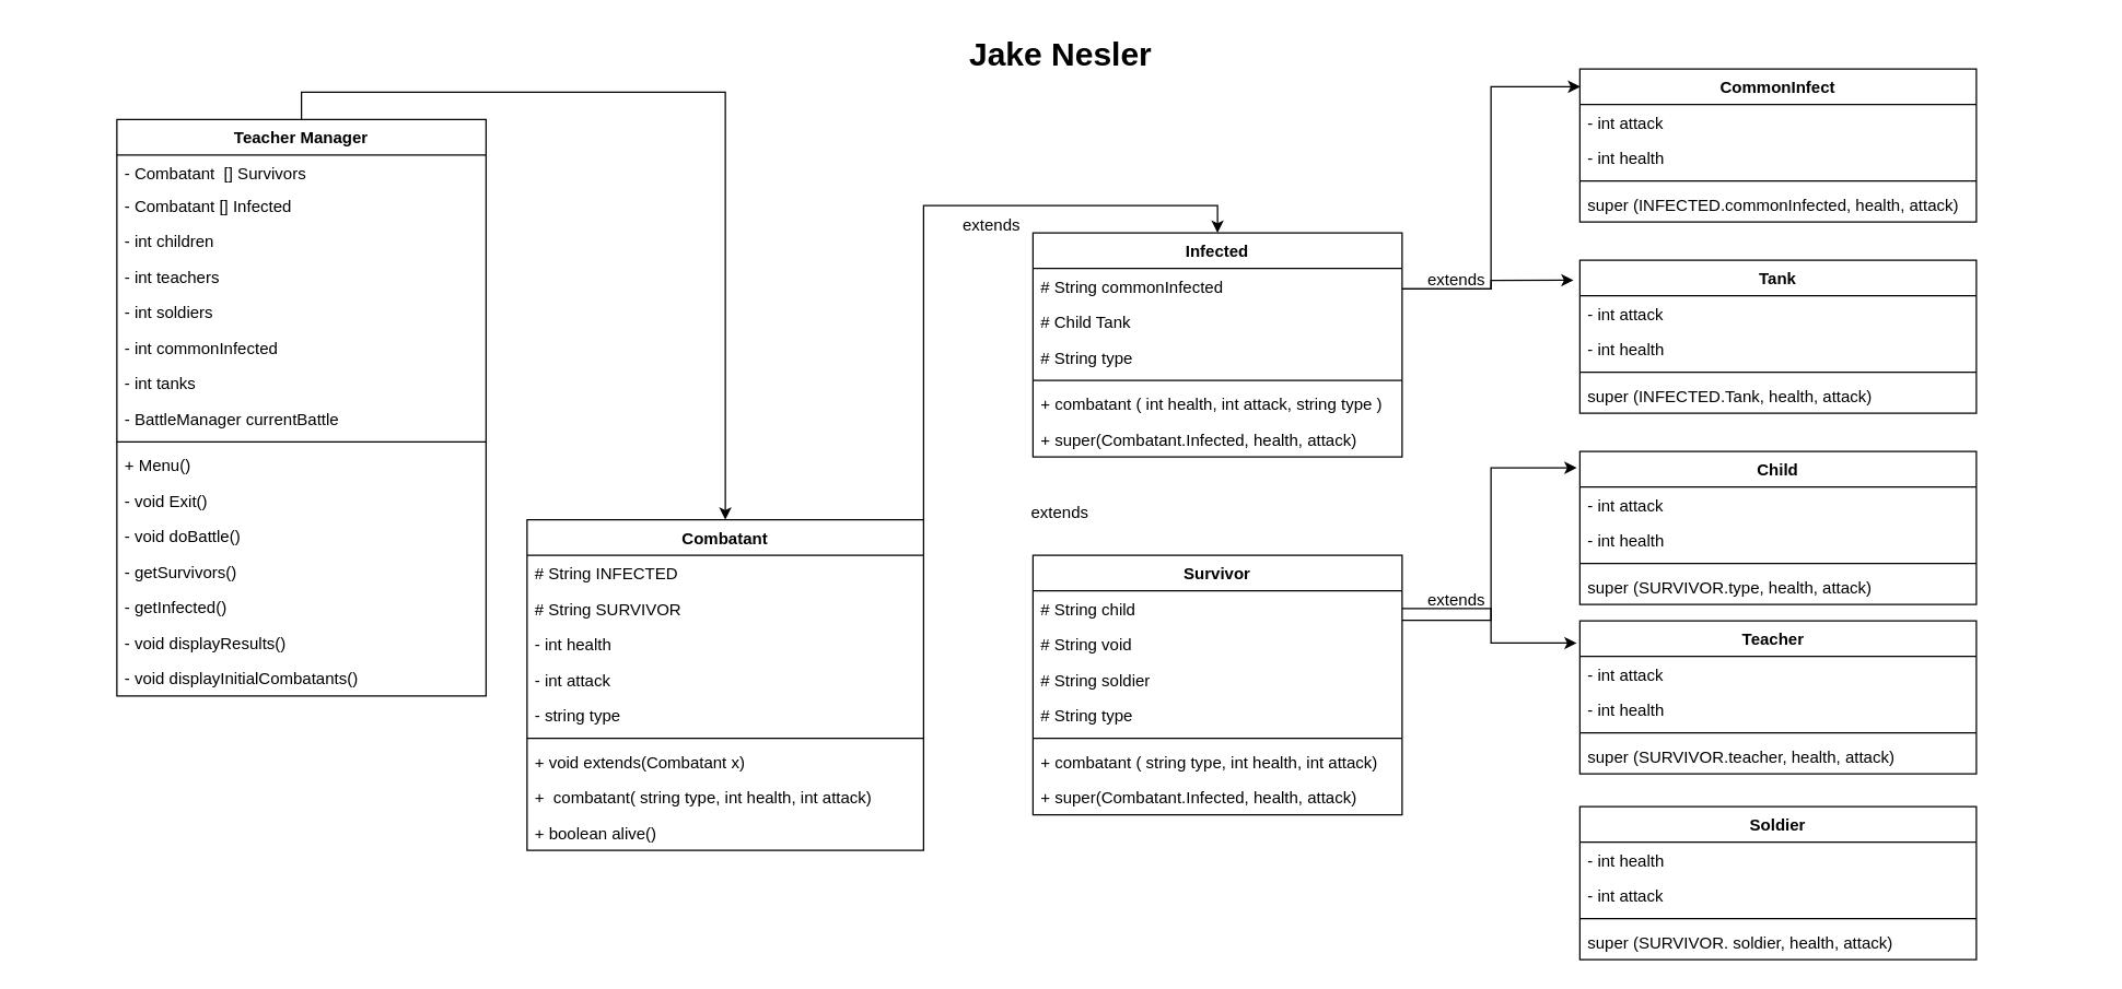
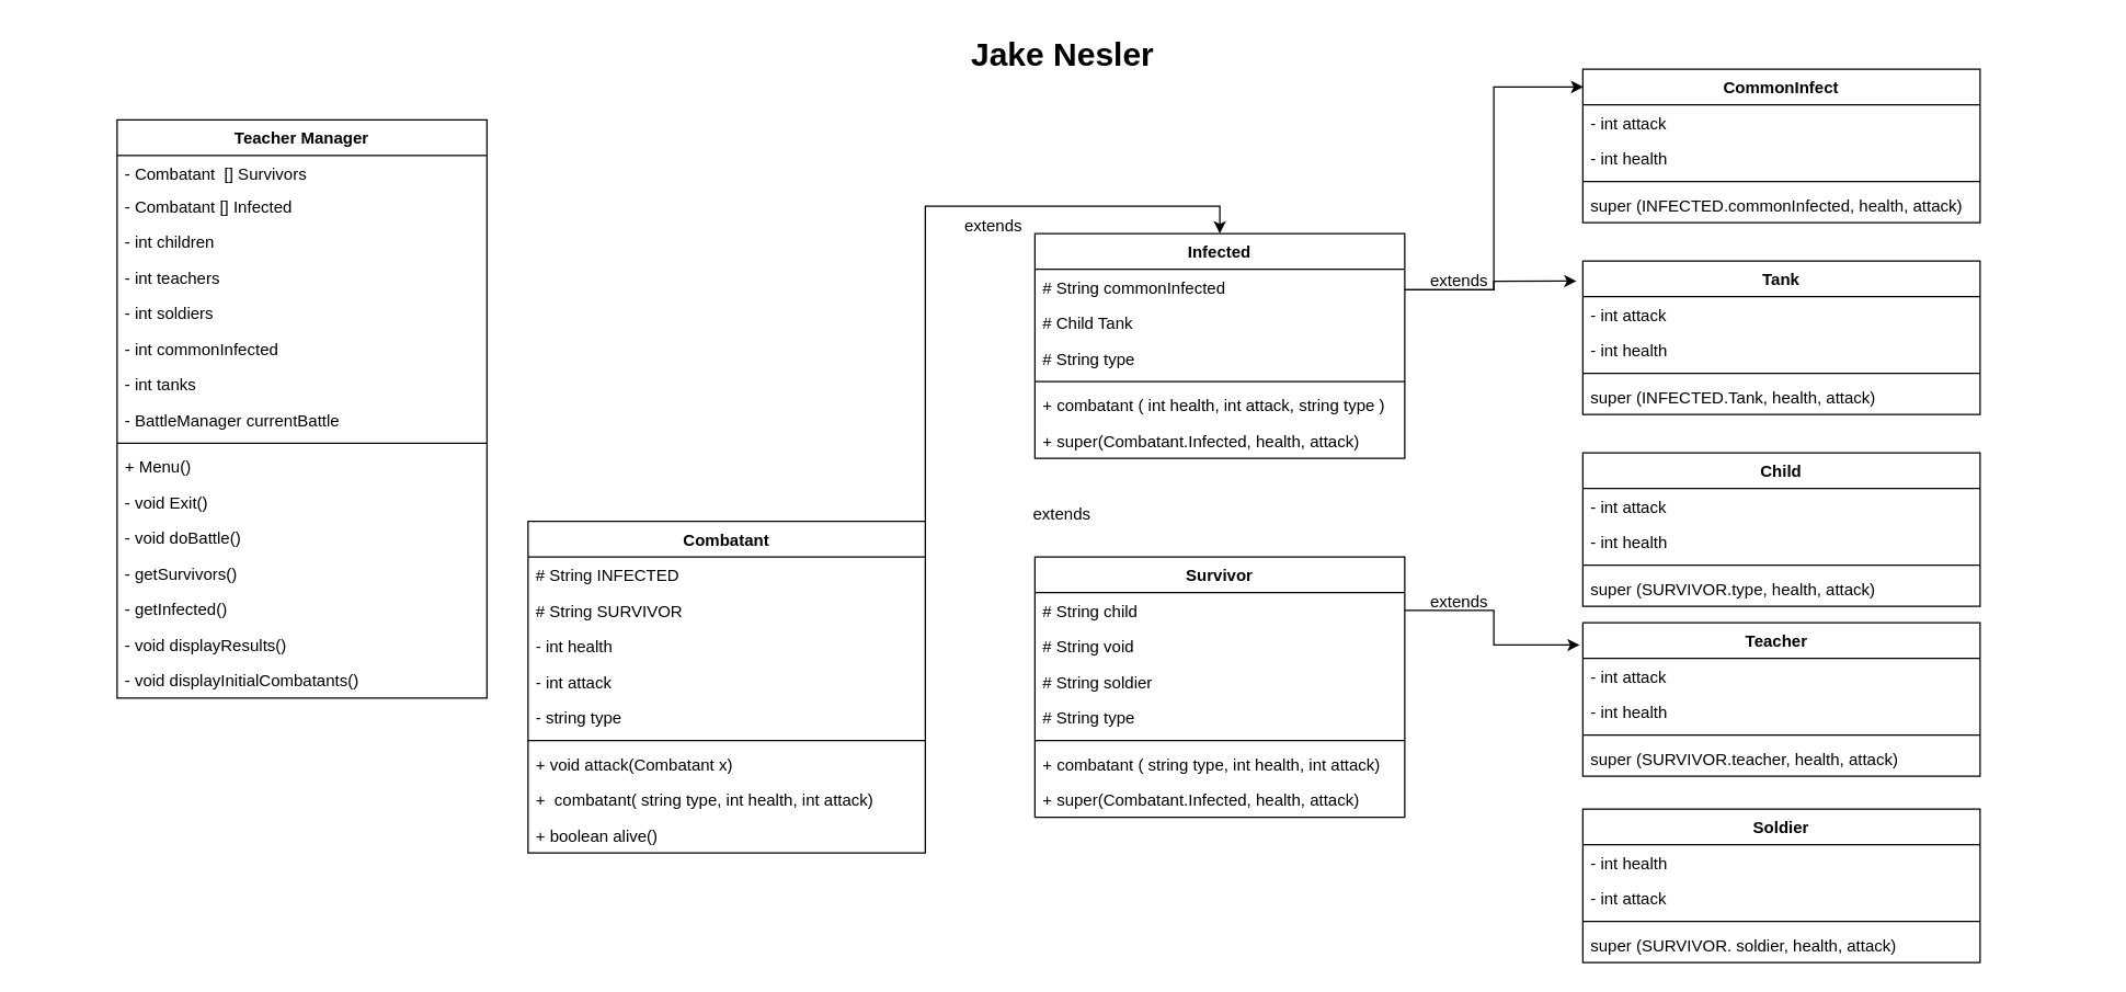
- <mxCell id="3" style="edgeStyle=orthogonalEdgeStyle;rounded=0;orthogonalLoop=1;jettySize=auto;html=1;exitX=0.5;exitY=0;exitDx=0;exitDy=0;entryX=0.5;entryY=0;entryDx=0;entryDy=0;" edge="1" parent="1" source="4" target="65"><mxGeometry relative="1" as="geometry" /></mxCell>
- <mxCell id="55" style="edgeStyle=orthogonalEdgeStyle;rounded=0;orthogonalLoop=1;jettySize=auto;html=1;exitX=1;exitY=0.25;exitDx=0;exitDy=0;entryX=-0.008;entryY=0.107;entryDx=0;entryDy=0;entryPerimeter=0;" edge="1" parent="1" source="56" target="31"><mxGeometry relative="1" as="geometry" /></mxCell>
- <mxCell id="72" value="+ void extends(Combatant x) " style="text;strokeColor=none;fillColor=none;align=left;verticalAlign=top;spacingLeft=4;spacingRight=4;overflow=hidden;rotatable=0;points=[[0,0.5],[1,0.5]];portConstraint=eastwest;" vertex="1" parent="65"><mxGeometry y="164" width="290" height="26" as="geometry" /></mxCell>
+ <mxCell id="72" value="+ void attack(Combatant x) " style="text;strokeColor=none;fillColor=none;align=left;verticalAlign=top;spacingLeft=4;spacingRight=4;overflow=hidden;rotatable=0;points=[[0,0.5],[1,0.5]];portConstraint=eastwest;" vertex="1" parent="65"><mxGeometry y="164" width="290" height="26" as="geometry" /></mxCell>
